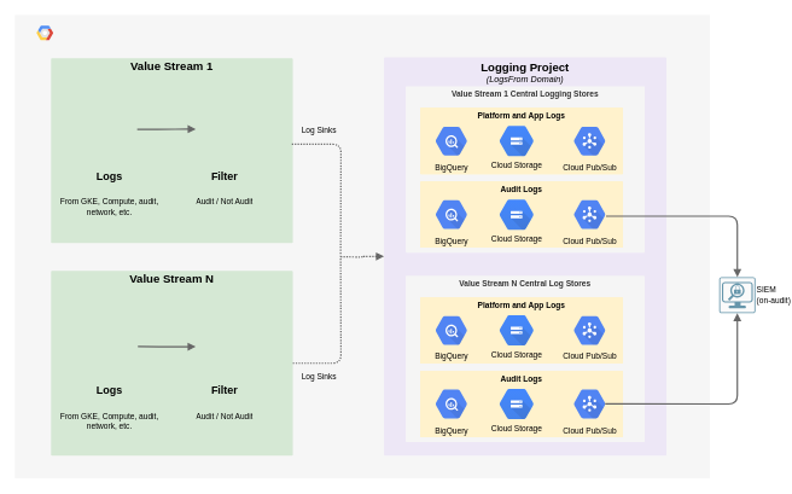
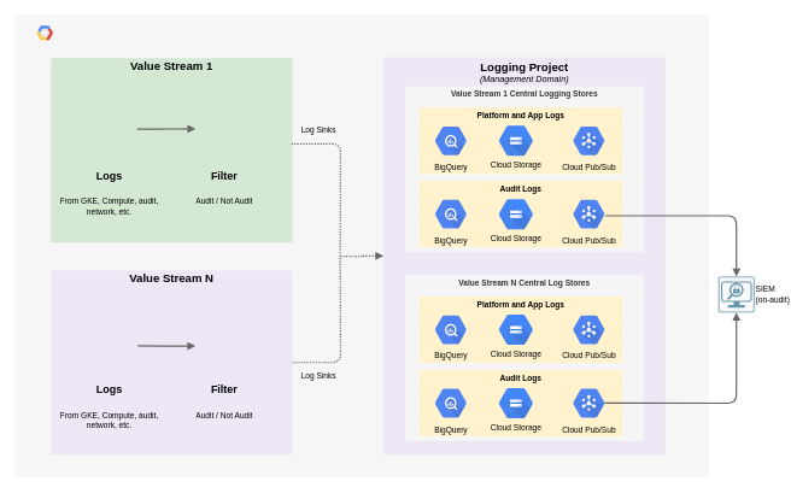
- <mxCell id="3" value="&lt;font&gt;&lt;font style=&quot;font-size: 16px&quot;&gt;Logging Project&lt;/font&gt;&lt;br&gt;&lt;span style=&quot;font-weight: normal&quot;&gt;&lt;i&gt;&lt;font style=&quot;font-size: 12px&quot;&gt;(LogsFrom Domain)&lt;/font&gt;&lt;/i&gt;&lt;/span&gt;&lt;br&gt;&lt;/font&gt;" style="html=1;whiteSpace=wrap;fontSize=11;fontStyle=1;align=center;spacing=0;verticalAlign=top;strokeColor=none;rounded=1;absoluteArcSize=1;arcSize=2.4;fillColor=#EDE7F6;strokeWidth=0;" parent="1" vertex="1"><mxGeometry x="530" y="78.5" width="390" height="550" as="geometry" /></mxCell>
+ <mxCell id="3" value="&lt;font&gt;&lt;font style=&quot;font-size: 16px&quot;&gt;Logging Project&lt;/font&gt;&lt;br&gt;&lt;span style=&quot;font-weight: normal&quot;&gt;&lt;i&gt;&lt;font style=&quot;font-size: 12px&quot;&gt;(Management Domain)&lt;/font&gt;&lt;/i&gt;&lt;/span&gt;&lt;br&gt;&lt;/font&gt;" style="html=1;whiteSpace=wrap;fontSize=11;fontStyle=1;align=center;spacing=0;verticalAlign=top;strokeColor=none;rounded=1;absoluteArcSize=1;arcSize=2.4;fillColor=#EDE7F6;strokeWidth=0;" parent="1" vertex="1"><mxGeometry x="530" y="78.5" width="390" height="550" as="geometry" /></mxCell>
- <mxCell id="7" value="&lt;span style=&quot;font-weight: bold ; text-align: center&quot;&gt;&lt;font style=&quot;font-size: 16px&quot;&gt;Value Stream N&lt;/font&gt;&lt;br style=&quot;font-size: 18px&quot;&gt;&lt;/span&gt;" style="html=1;whiteSpace=wrap;overflow=width;html=1;spacing=0;verticalAlign=top;strokeColor=none;rounded=1;absoluteArcSize=1;arcSize=2.4;fillColor=#d5e8d4;strokeWidth=0;fontSize=18;" vertex="1" parent="6"><mxGeometry width="334" height="255" as="geometry" /></mxCell>
+ <mxCell id="7" value="&lt;span style=&quot;font-weight: bold ; text-align: center&quot;&gt;&lt;font style=&quot;font-size: 16px&quot;&gt;Value Stream N&lt;/font&gt;&lt;br style=&quot;font-size: 18px&quot;&gt;&lt;/span&gt;" style="html=1;whiteSpace=wrap;overflow=width;html=1;spacing=0;verticalAlign=top;strokeColor=none;rounded=1;absoluteArcSize=1;arcSize=2.4;fillColor=#EDE7F6;strokeWidth=0;fontSize=18;" vertex="1" parent="6"><mxGeometry width="334" height="255" as="geometry" /></mxCell>
